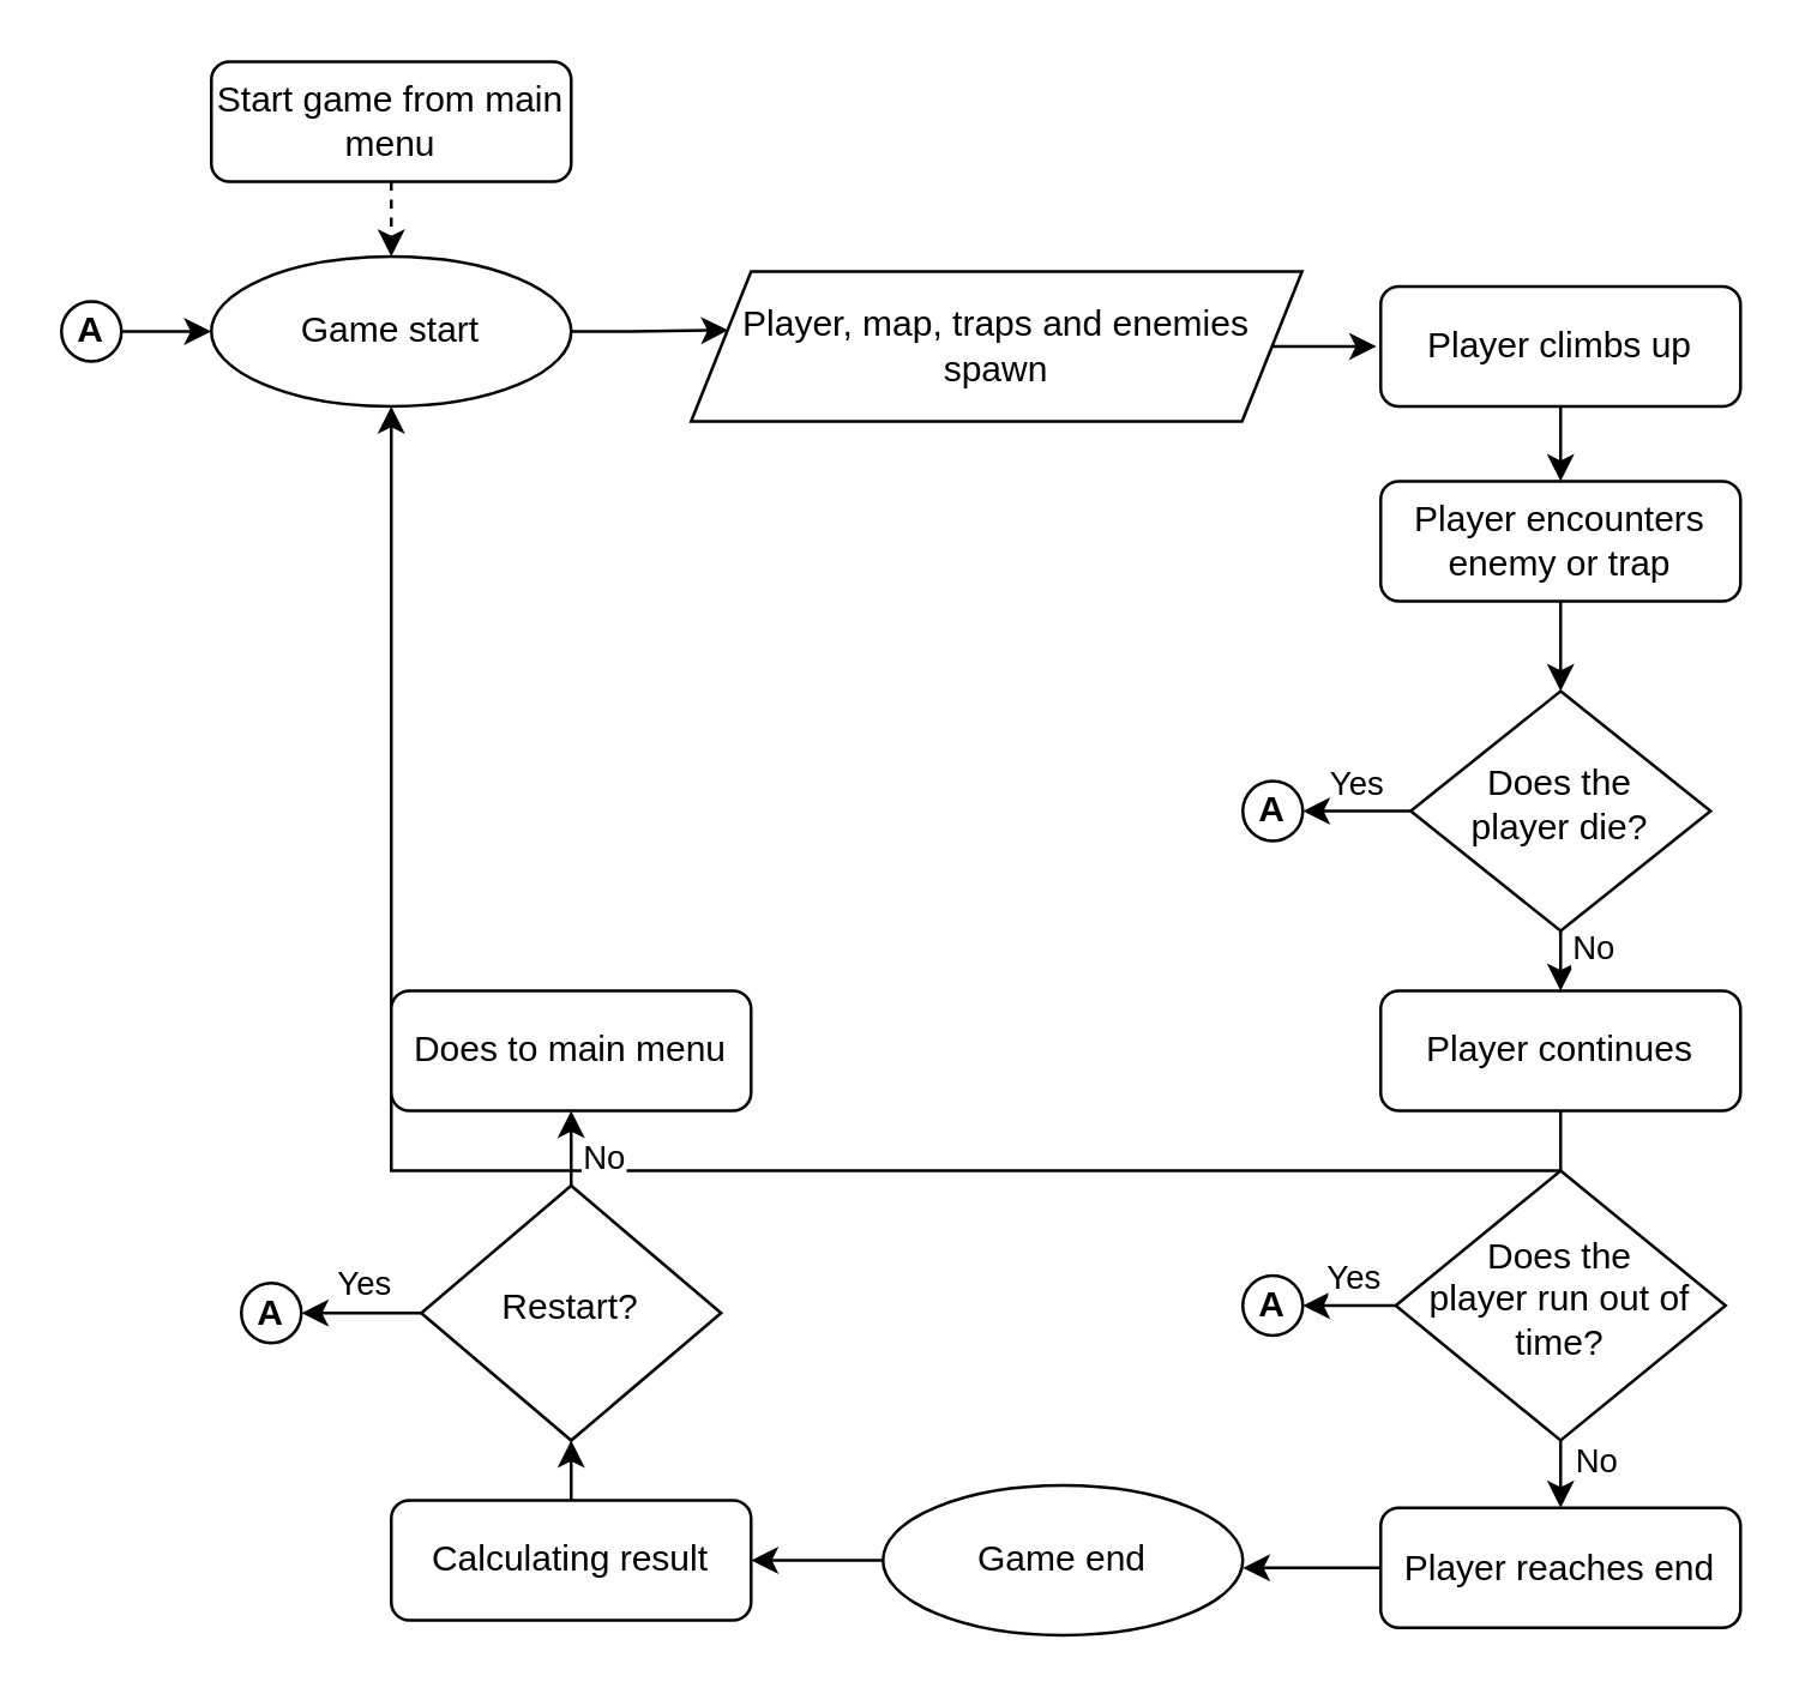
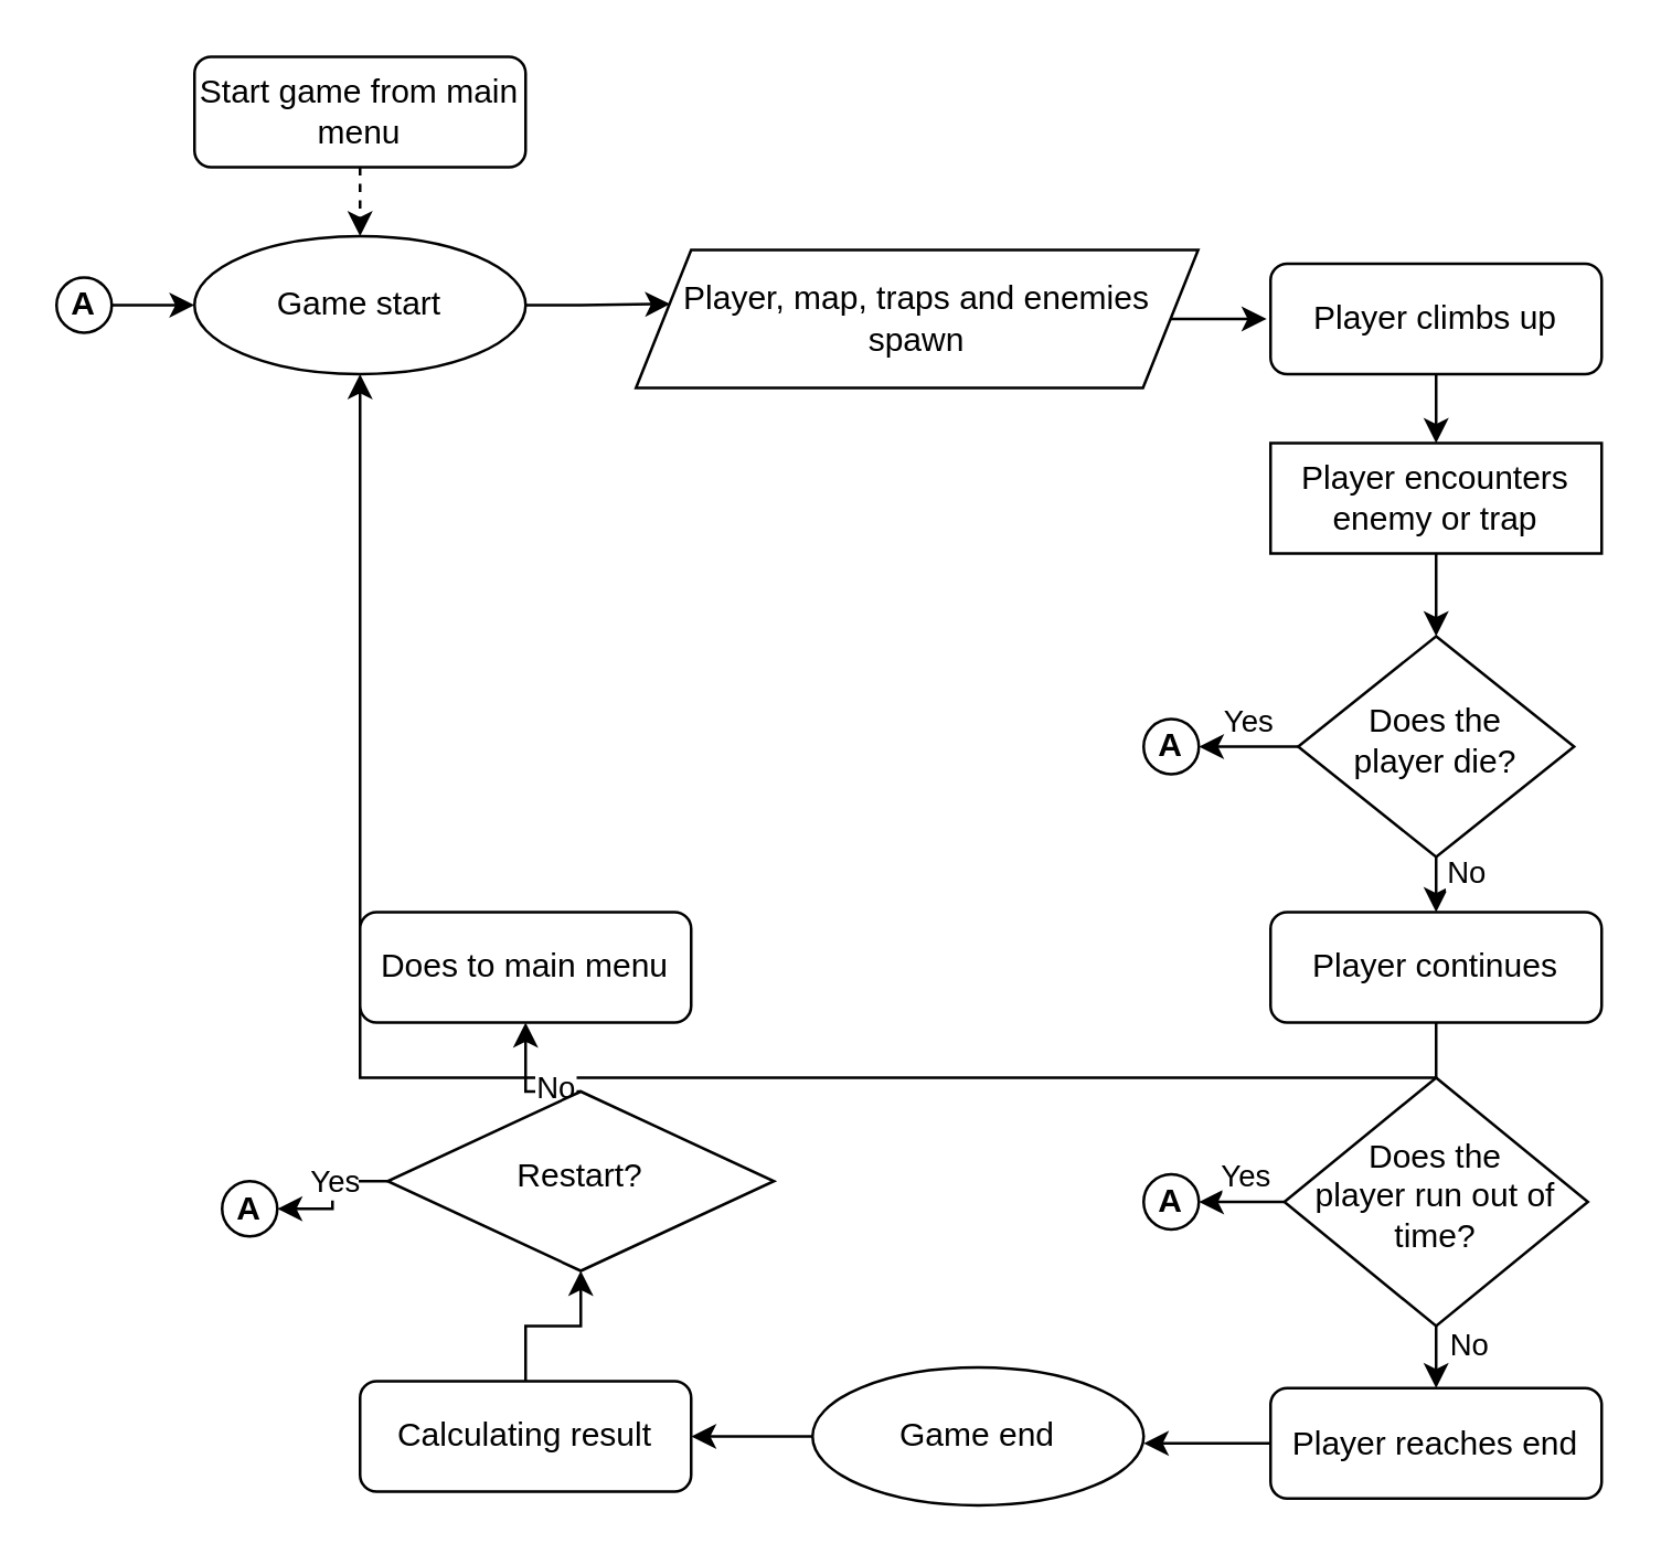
- <mxCell id="15" value="Player encounters enemy or trap" style="rounded=1;whiteSpace=wrap;html=1;fontSize=12;glass=0;strokeWidth=1;shadow=0;" vertex="1" parent="1"><mxGeometry x="460" y="160" width="120" height="40" as="geometry" /></mxCell>
+ <mxCell id="15" value="Player encounters enemy or trap" style="whiteSpace=wrap;html=1;fontSize=12;glass=0;strokeWidth=1;shadow=0;rounded=0;" vertex="1" parent="1"><mxGeometry x="460" y="160" width="120" height="40" as="geometry" /></mxCell>
- <mxCell id="32" value="Restart?" style="rhombus;whiteSpace=wrap;html=1;shadow=0;fontFamily=Helvetica;fontSize=12;align=center;strokeWidth=1;spacing=6;spacingTop=-4;" vertex="1" parent="1"><mxGeometry x="140" y="395" width="100" height="85" as="geometry" /></mxCell>
+ <mxCell id="32" value="Restart?" style="rhombus;whiteSpace=wrap;html=1;shadow=0;fontFamily=Helvetica;fontSize=12;align=center;strokeWidth=1;spacing=6;spacingTop=-4;" vertex="1" parent="1"><mxGeometry x="140" y="395" width="140" height="65" as="geometry" /></mxCell>
